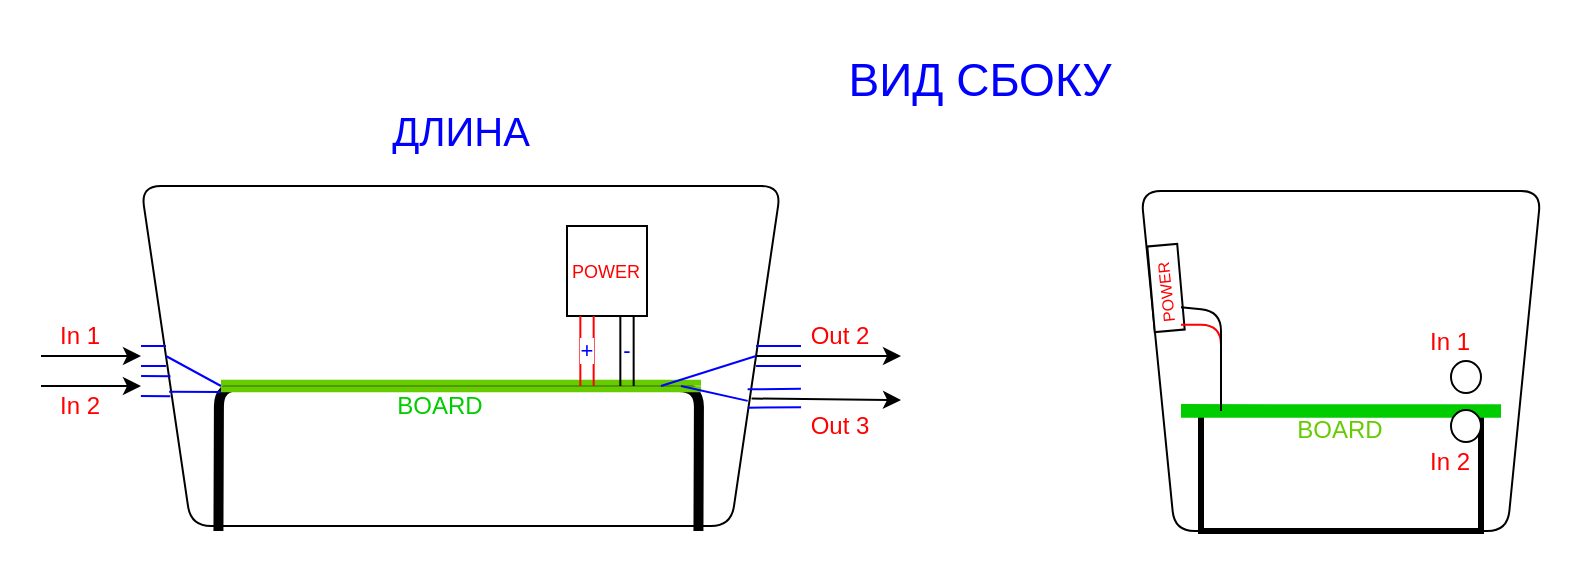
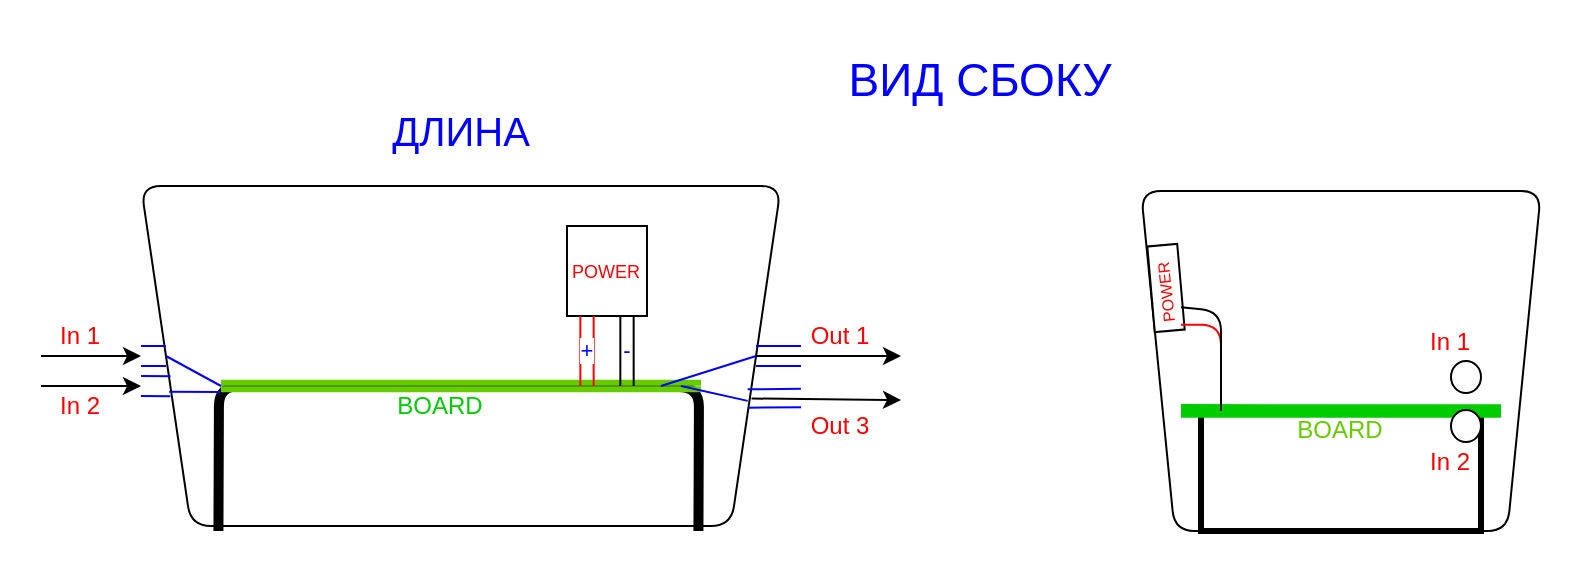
- <mxCell id="18" value="&lt;font color=&quot;#ff0000&quot;&gt;Out 2&lt;/font&gt;" style="text;html=1;strokeColor=none;fillColor=none;align=center;verticalAlign=middle;whiteSpace=wrap;rounded=0;shadow=0;comic=0;fontColor=#000000;" vertex="1" parent="1"><mxGeometry x="400" y="157.5" width="40" height="20" as="geometry" /></mxCell>
+ <mxCell id="18" value="&lt;font color=&quot;#ff0000&quot;&gt;Out 1&lt;/font&gt;" style="text;html=1;strokeColor=none;fillColor=none;align=center;verticalAlign=middle;whiteSpace=wrap;rounded=0;shadow=0;comic=0;fontColor=#000000;" vertex="1" parent="1"><mxGeometry x="400" y="157.5" width="40" height="20" as="geometry" /></mxCell>
